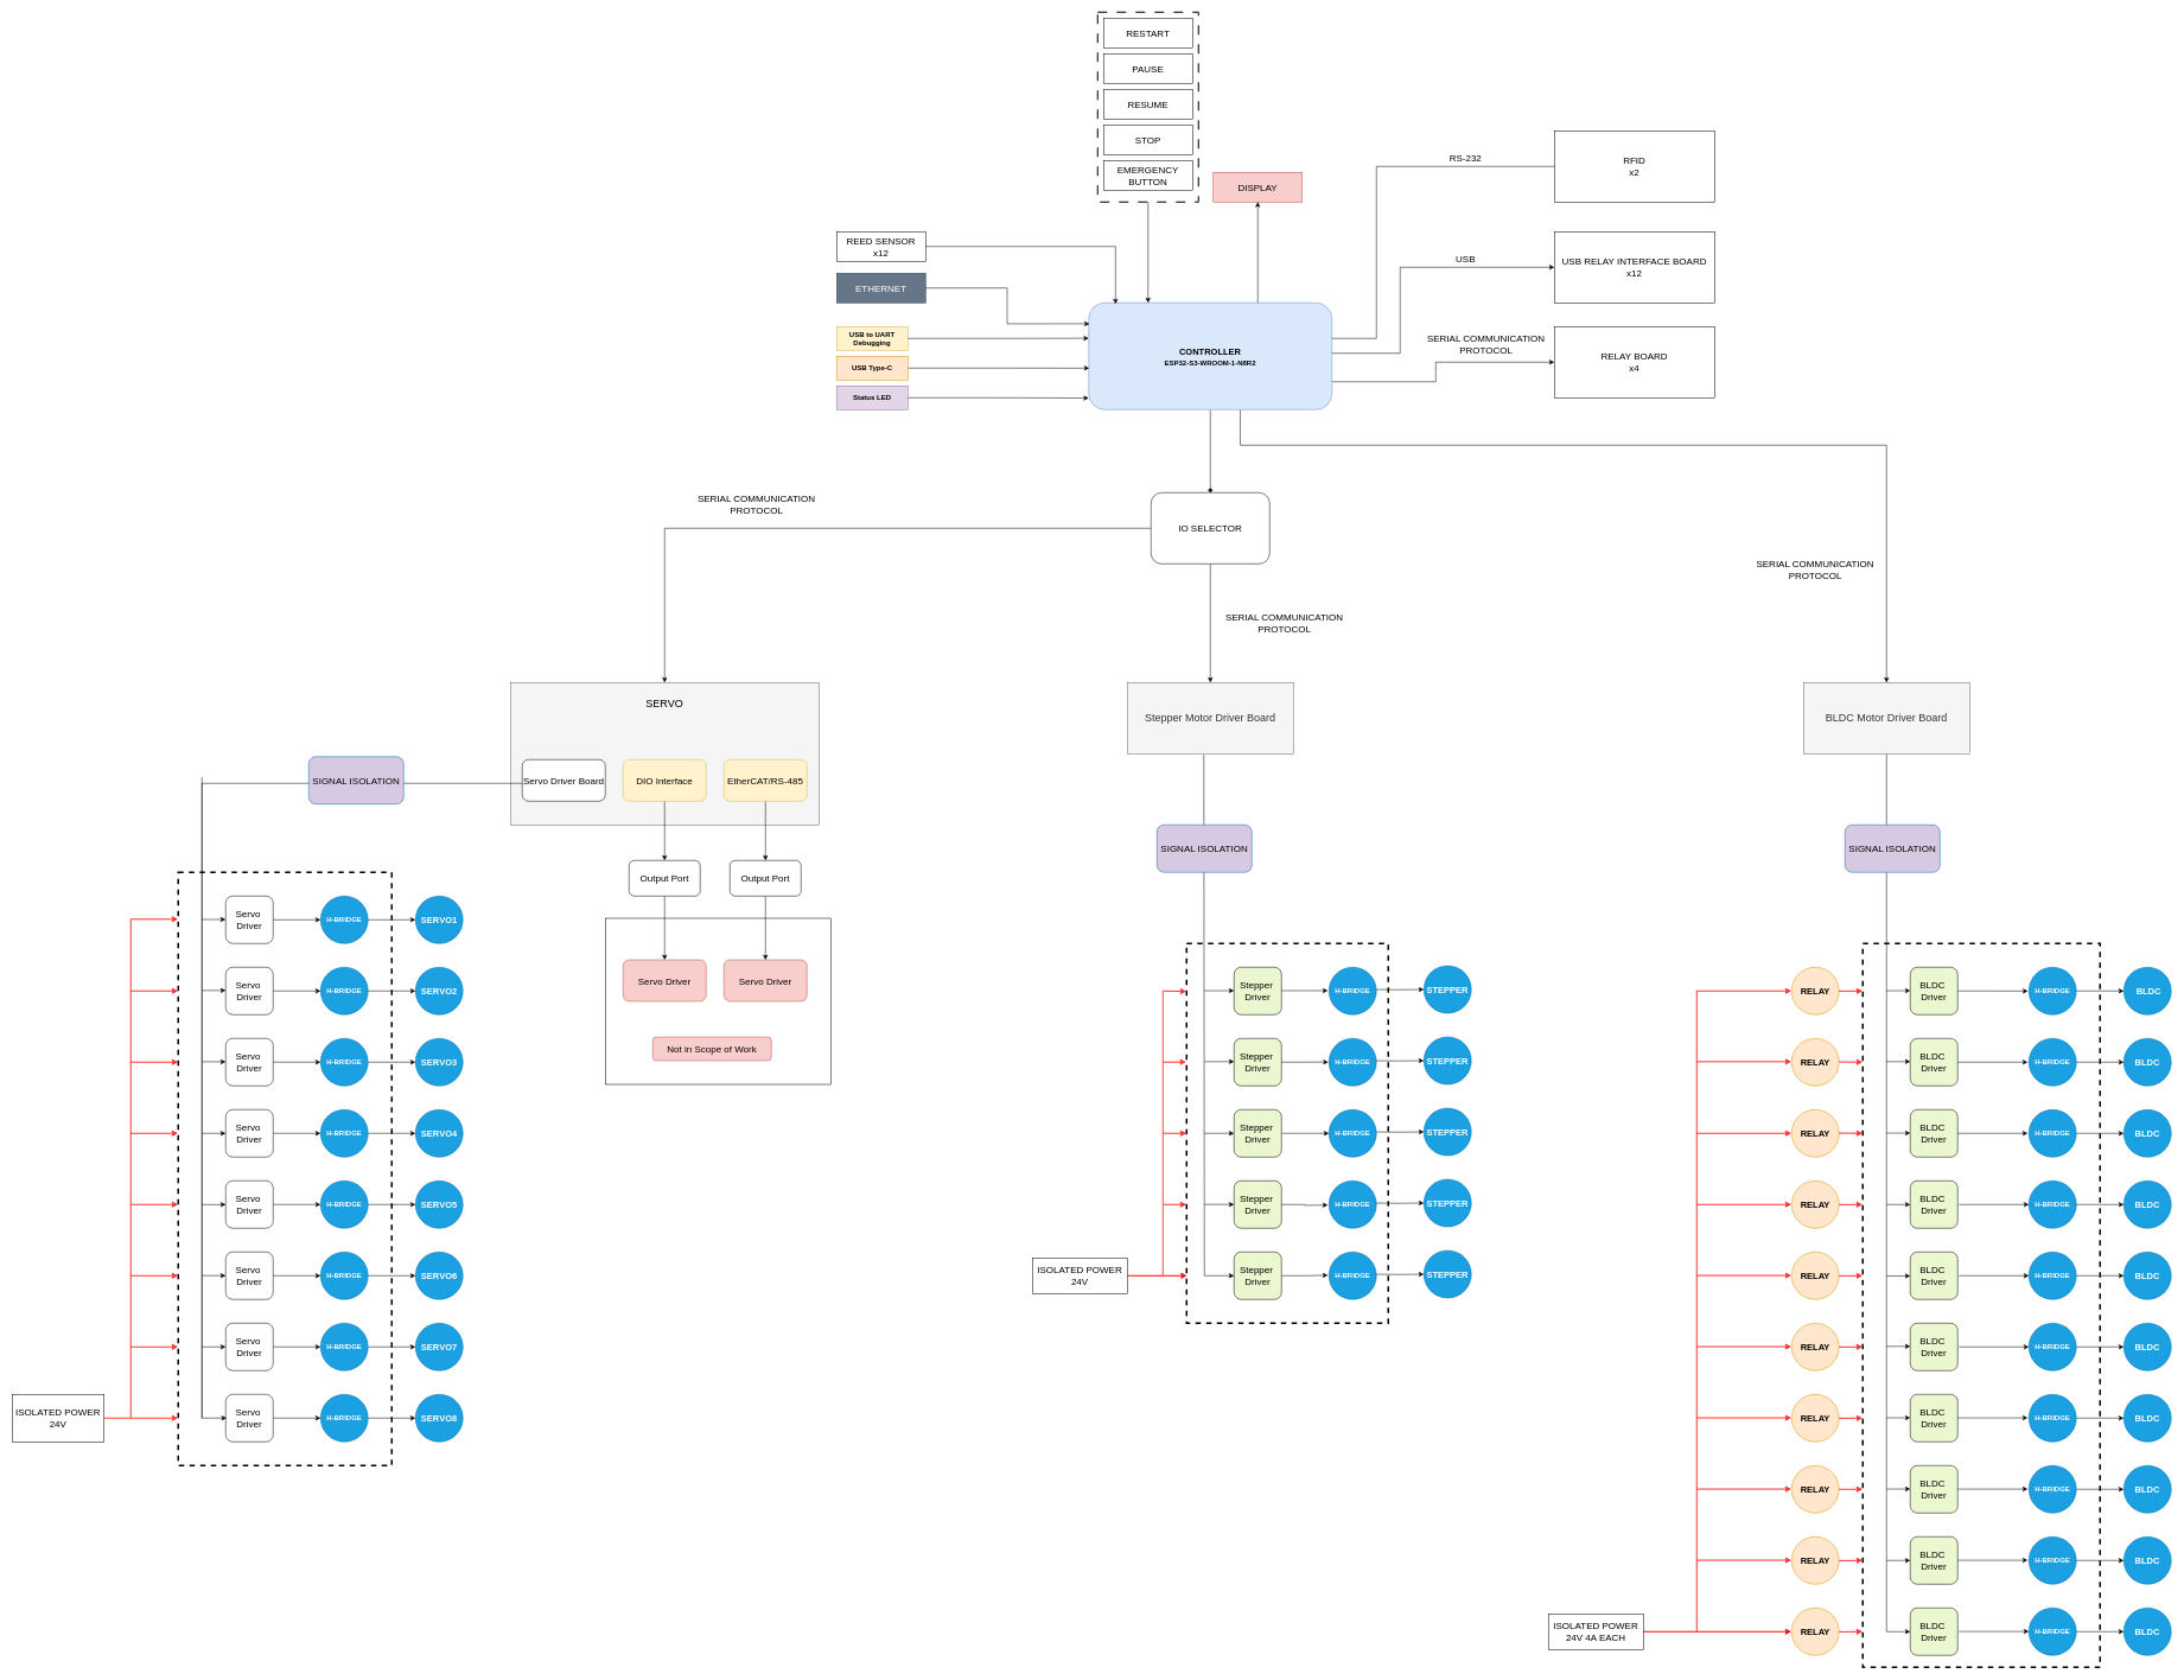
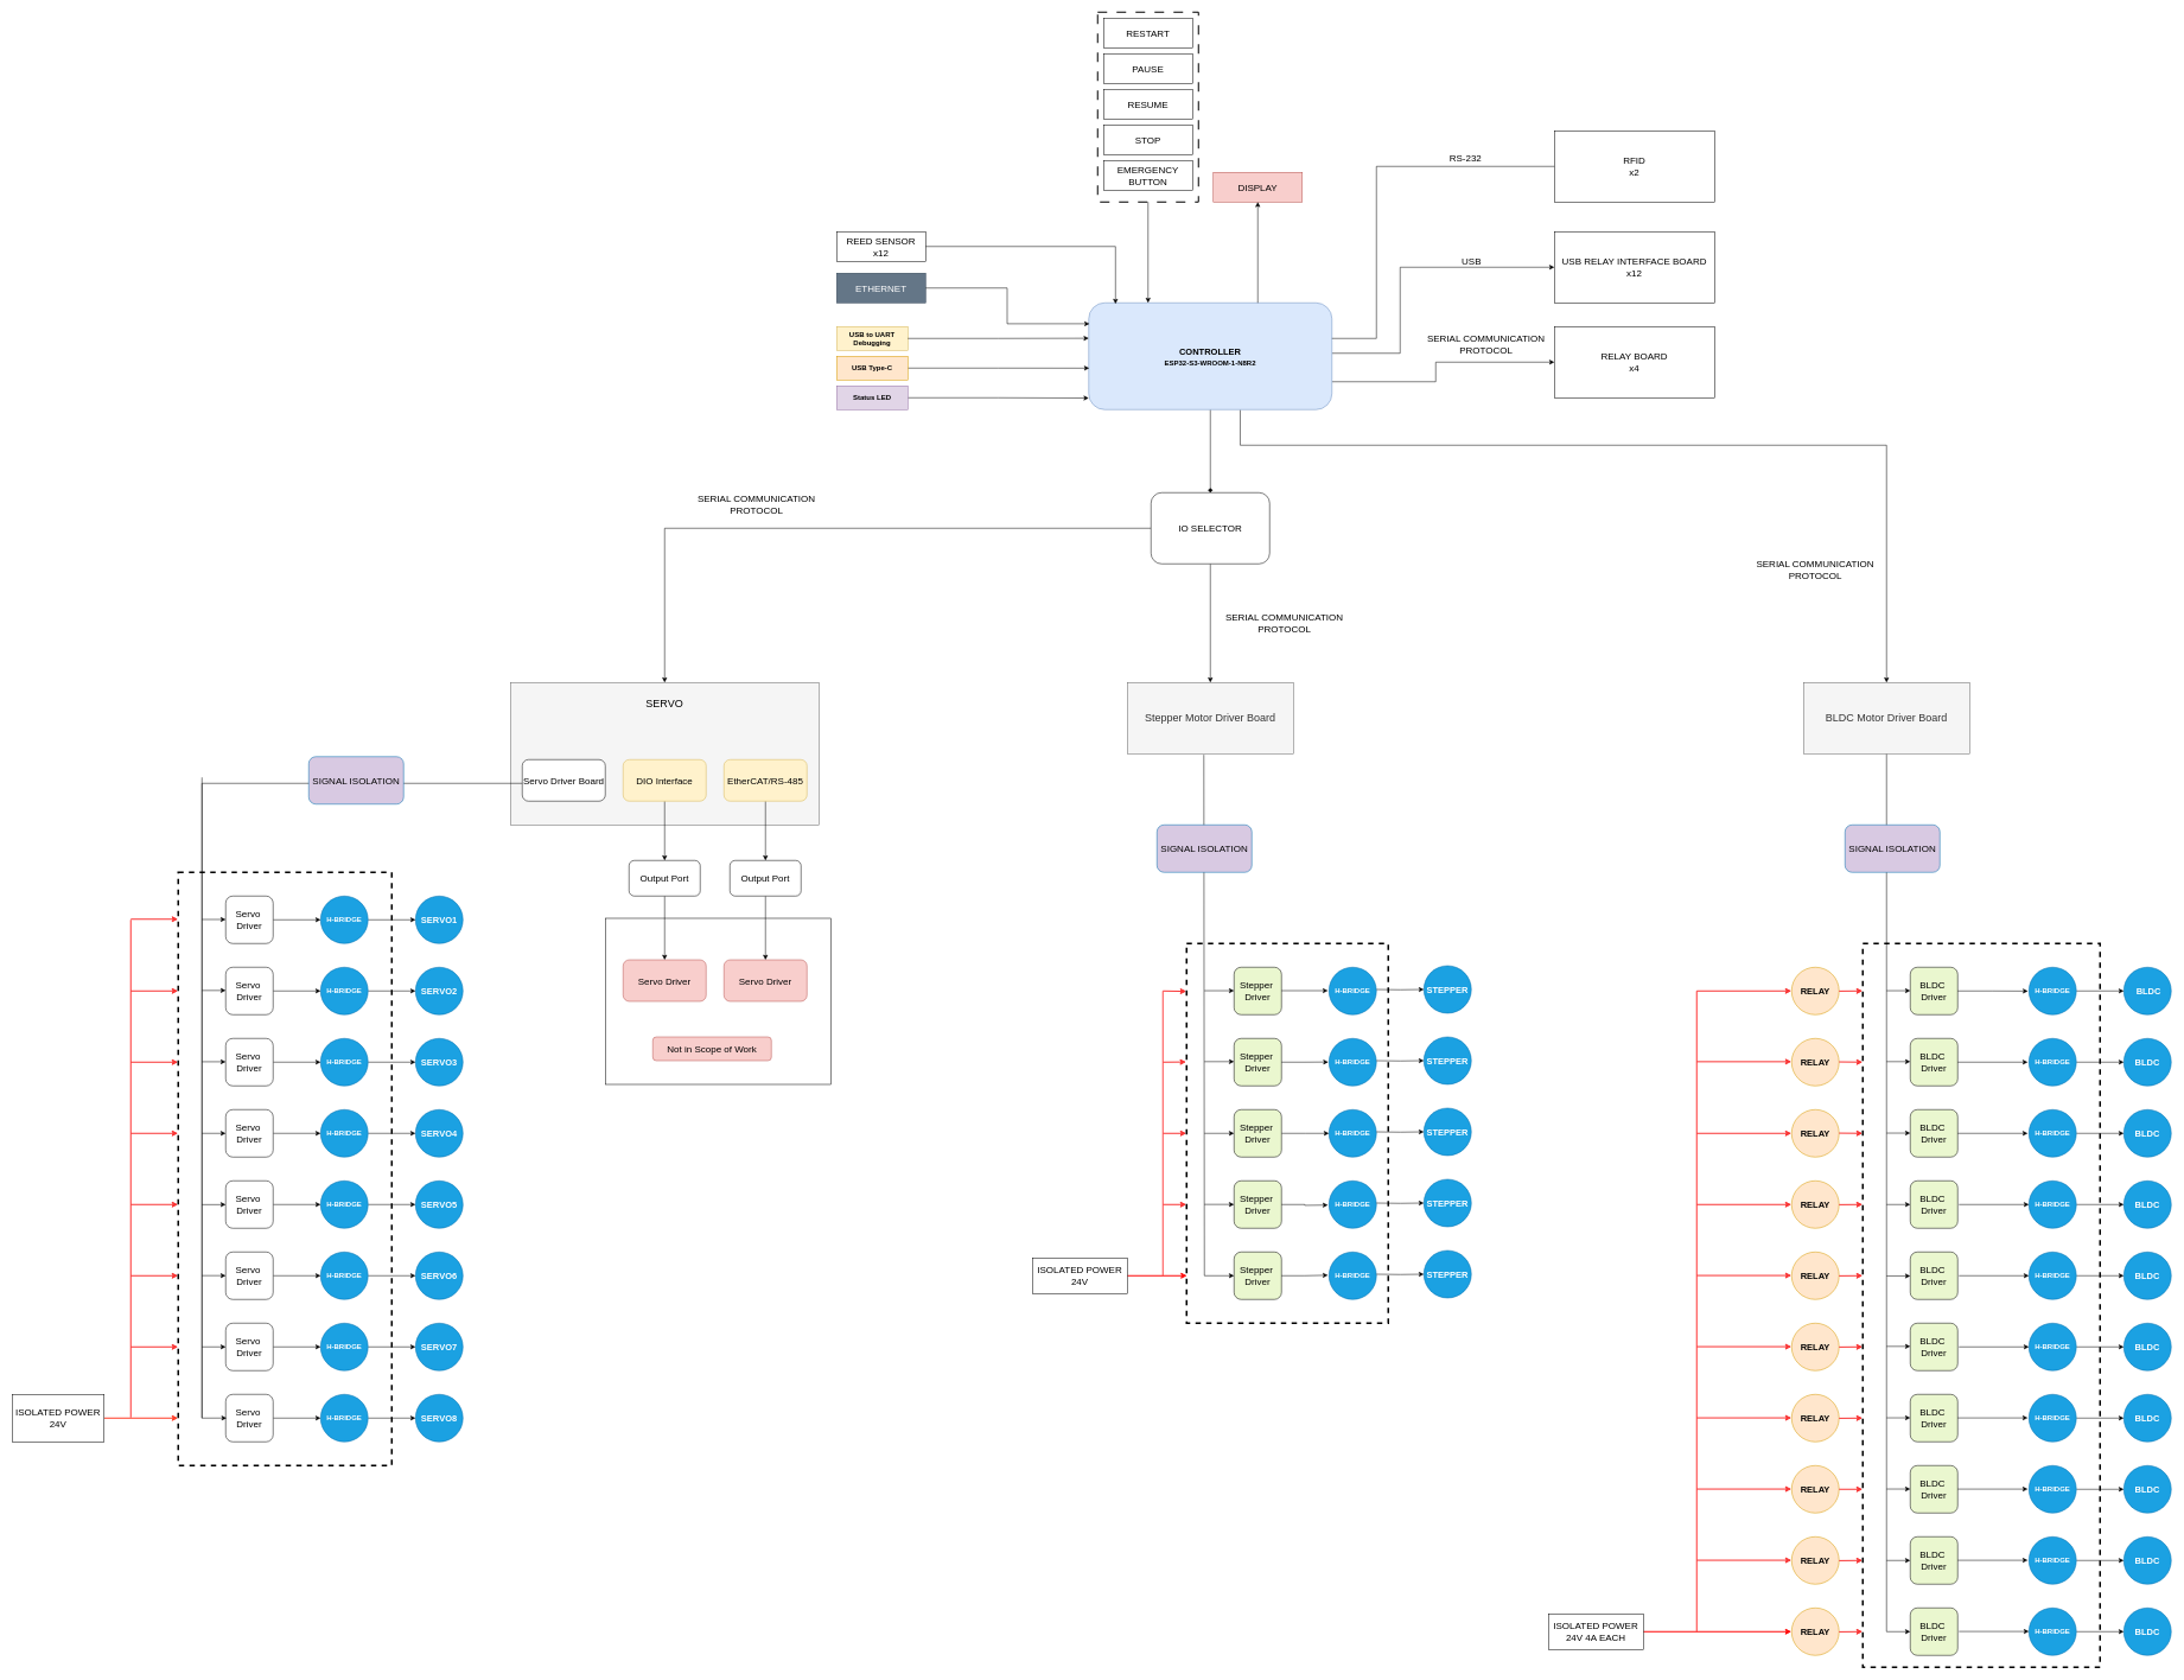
- <mxCell id="233" value="&lt;font style=&quot;font-size: 16px;&quot;&gt;USB&lt;/font&gt;" style="text;html=1;align=center;verticalAlign=middle;resizable=0;points=[];autosize=1;strokeColor=none;fillColor=none;" vertex="1" parent="1"><mxGeometry x="2440" y="420" width="60" height="30" as="geometry" /></mxCell>
+ <mxCell id="233" value="&lt;font style=&quot;font-size: 16px;&quot;&gt;USB&lt;/font&gt;" style="text;html=1;align=center;verticalAlign=middle;resizable=0;points=[];autosize=1;strokeColor=none;fillColor=none;" vertex="1" parent="1"><mxGeometry x="2450" y="425" width="60" height="30" as="geometry" /></mxCell>
